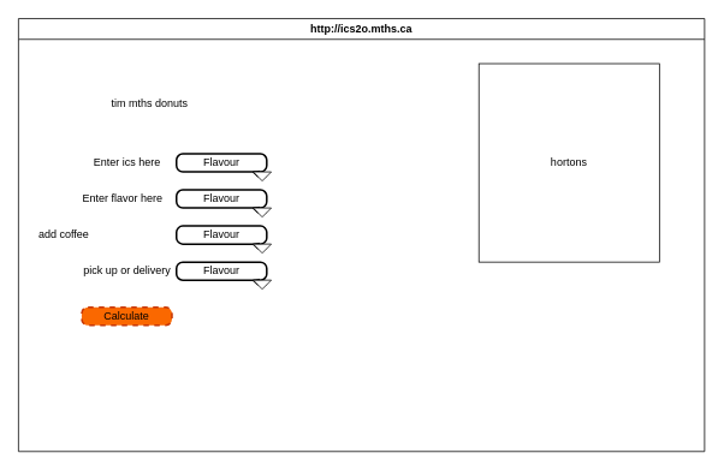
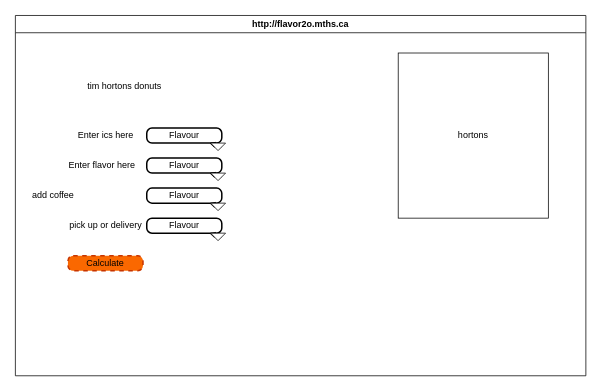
- <mxCell id="2" value="http://ics2o.mths.ca" style="swimlane;whiteSpace=wrap;html=1;" parent="1" vertex="1"><mxGeometry x="20" y="20" width="760" height="480" as="geometry" /></mxCell>
+ <mxCell id="2" value="http://flavor2o.mths.ca" style="swimlane;whiteSpace=wrap;html=1;" parent="1" vertex="1"><mxGeometry x="20" y="20" width="760" height="480" as="geometry" /></mxCell>
- <mxCell id="20" value="tim mths donuts" style="text;html=1;align=center;verticalAlign=middle;resizable=0;points=[];autosize=1;strokeColor=none;fillColor=none;" vertex="1" parent="1"><mxGeometry x="105" y="100" width="120" height="30" as="geometry" /></mxCell>
+ <mxCell id="20" value="tim hortons donuts" style="text;html=1;align=center;verticalAlign=middle;resizable=0;points=[];autosize=1;strokeColor=none;fillColor=none;" vertex="1" parent="1"><mxGeometry x="105" y="100" width="120" height="30" as="geometry" /></mxCell>
